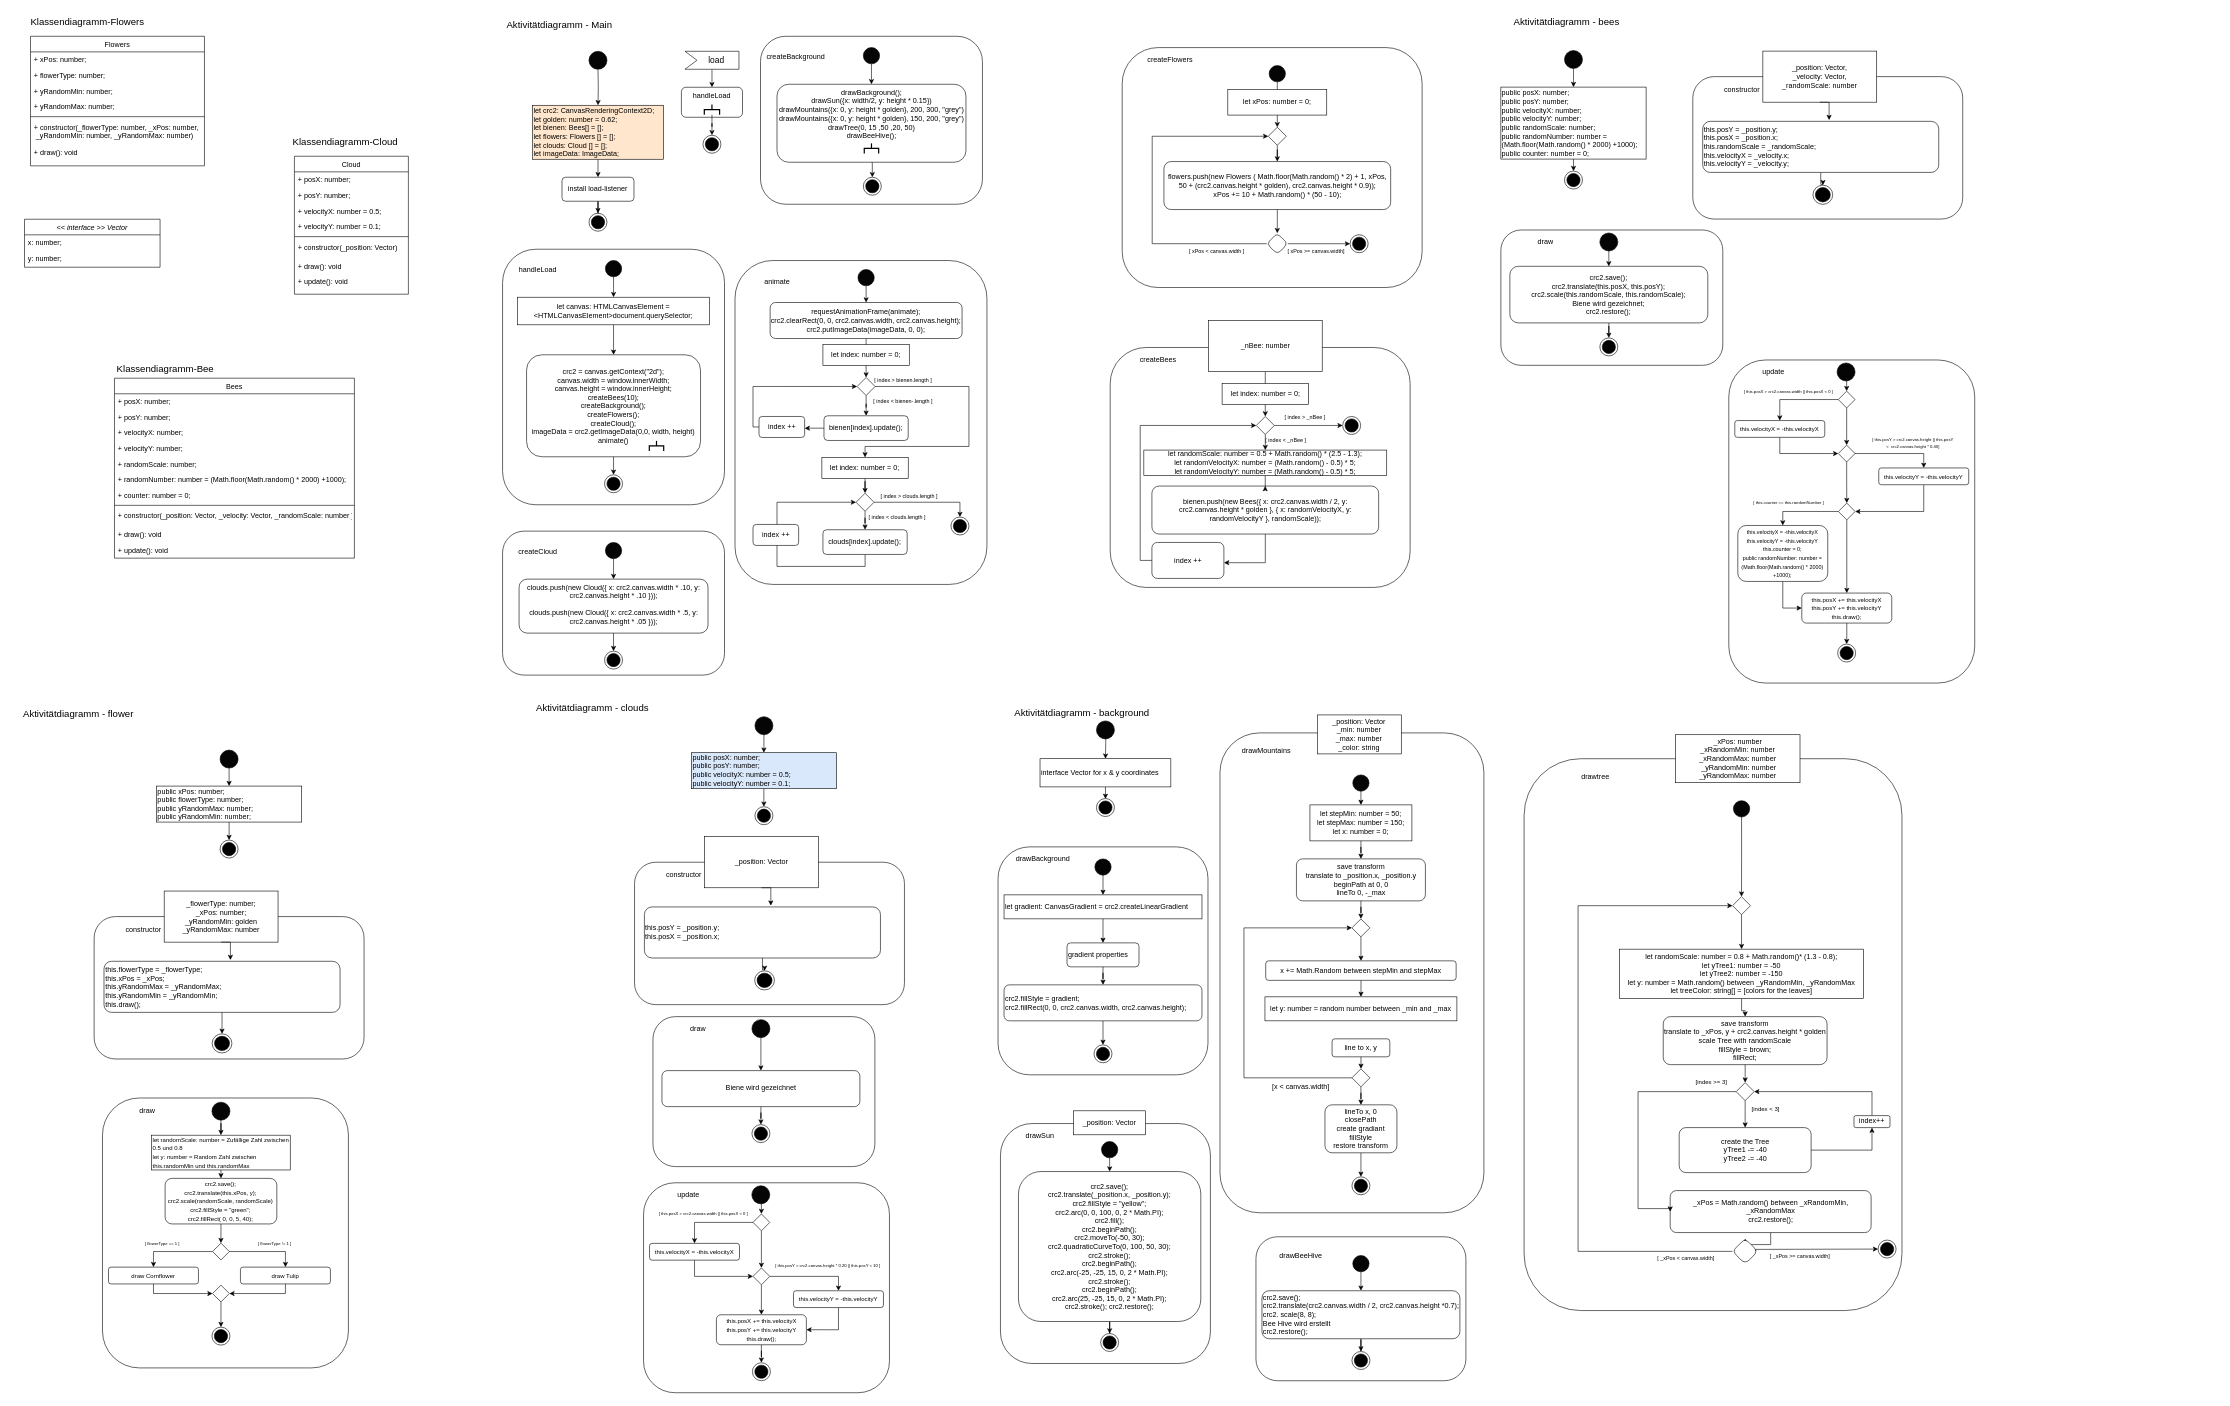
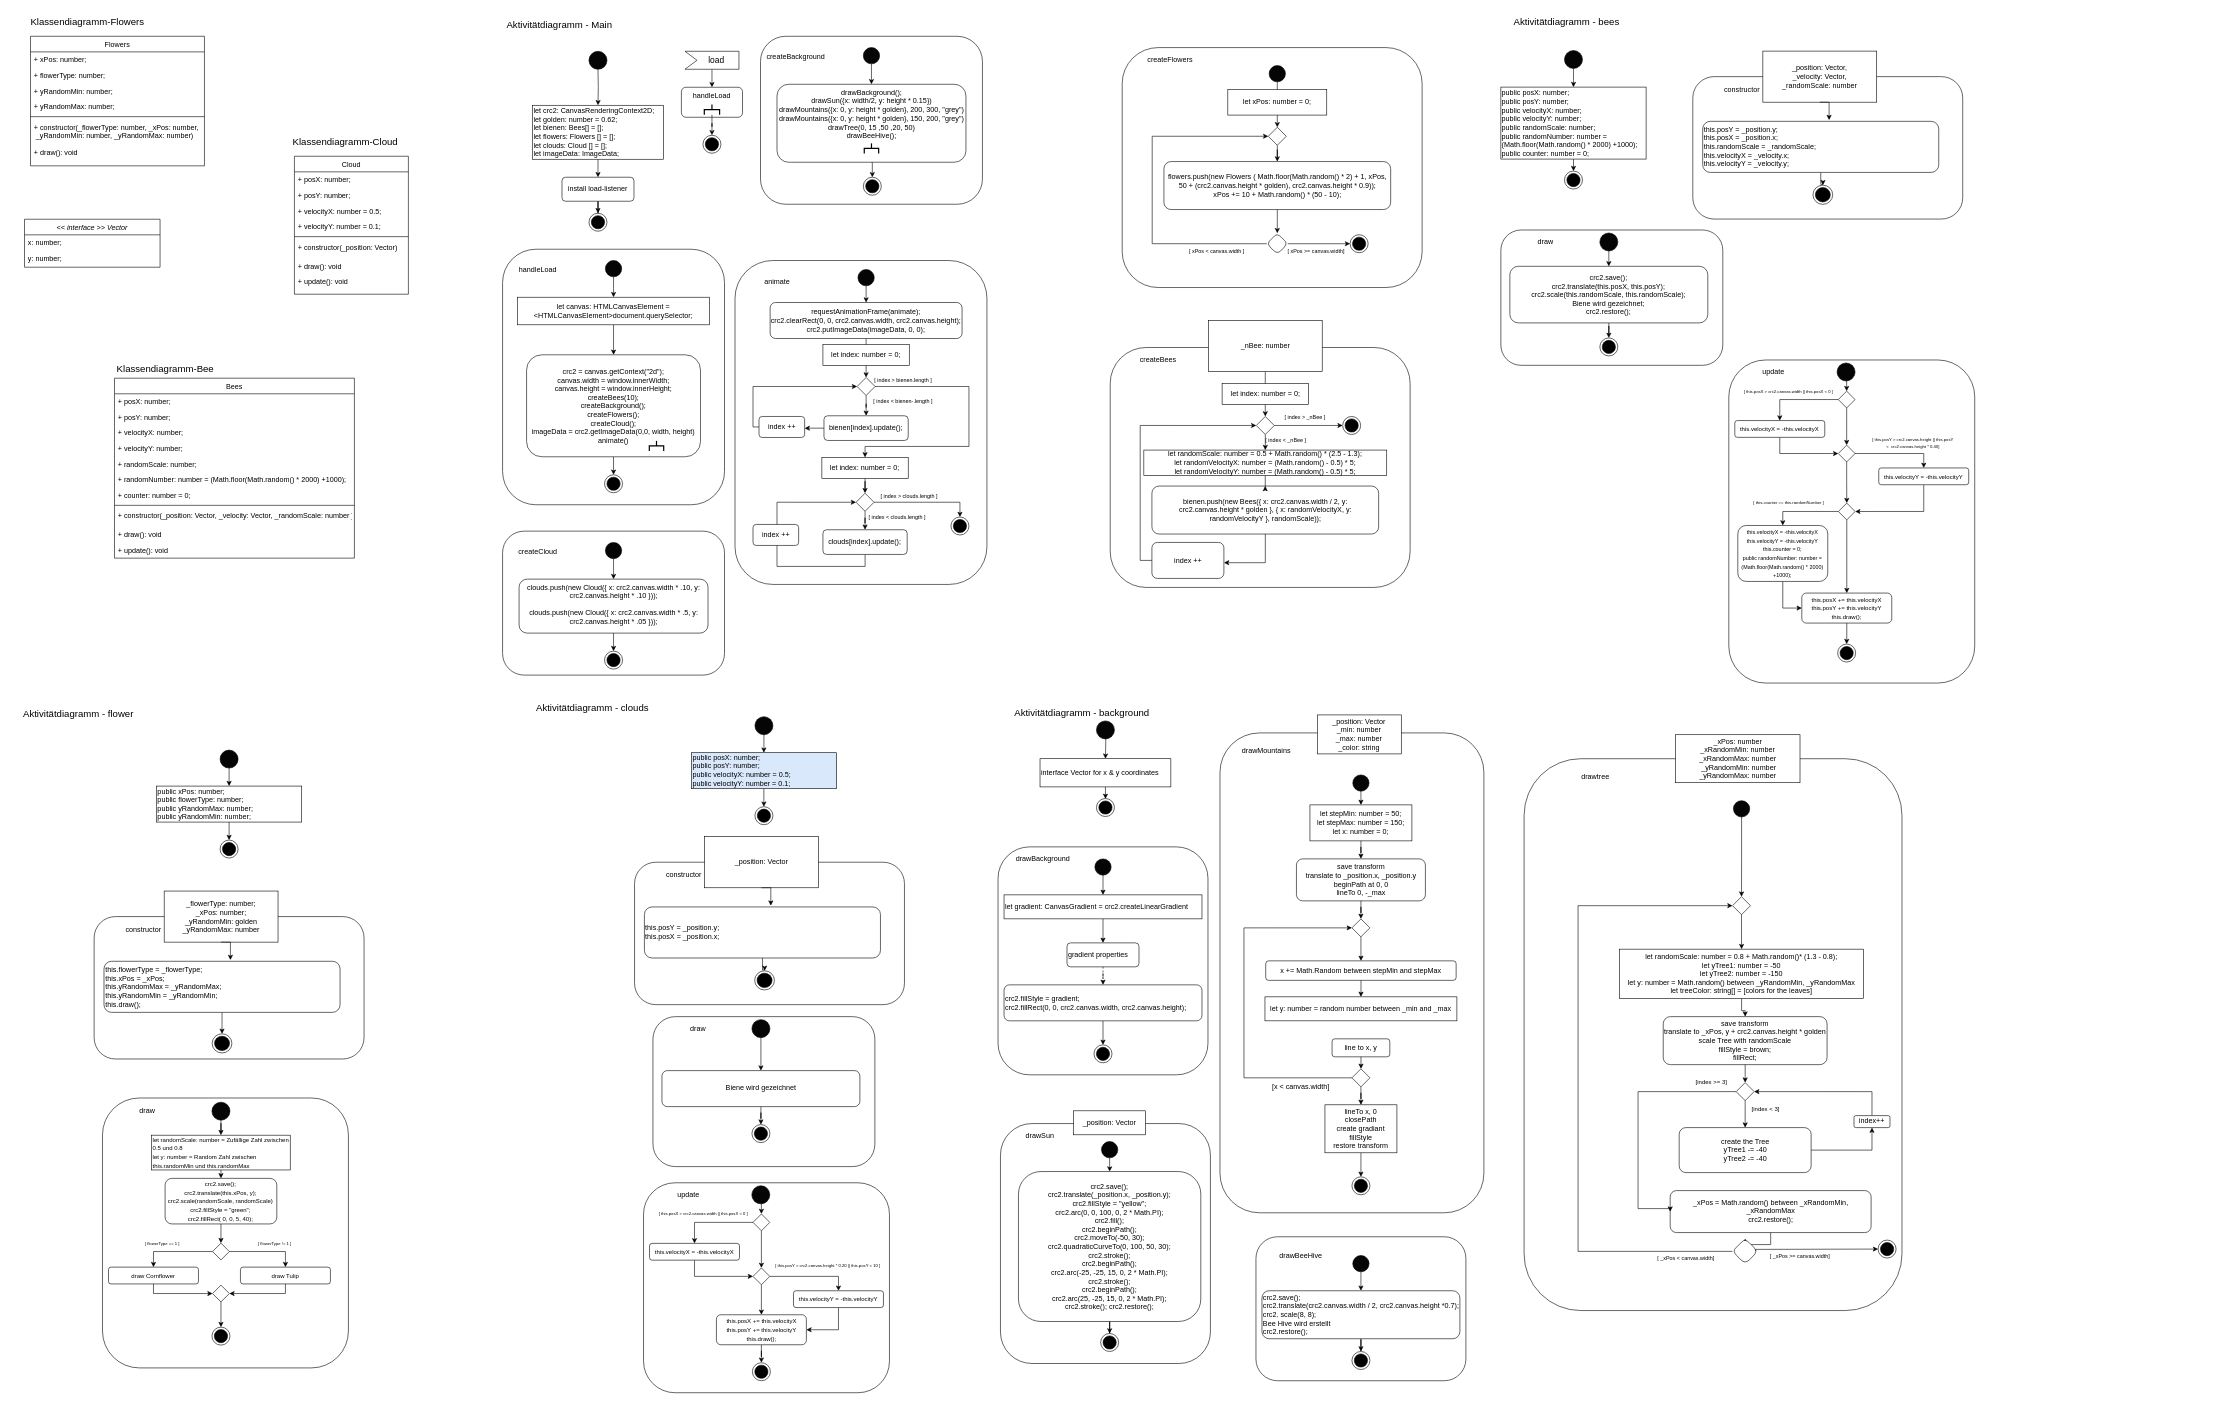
- <mxCell id="46" value="let crc2: CanvasRenderingContext2D;&lt;br&gt;let golden: number = 0.62;&lt;br&gt;let bienen: Bees[] = [];&lt;br&gt;let flowers: Flowers [] = [];&lt;br&gt;let clouds: Cloud [] = [];&lt;br&gt;let imageData: ImageData;" style="rounded=0;whiteSpace=wrap;html=1;fillColor=#ffe6cc;align=left;" parent="1" vertex="1"><mxGeometry x="887" y="175" width="218.12" height="90" as="geometry" /></mxCell>
+ <mxCell id="46" value="let crc2: CanvasRenderingContext2D;&lt;br&gt;let golden: number = 0.62;&lt;br&gt;let bienen: Bees[] = [];&lt;br&gt;let flowers: Flowers [] = [];&lt;br&gt;let clouds: Cloud [] = [];&lt;br&gt;let imageData: ImageData;" style="rounded=0;whiteSpace=wrap;html=1;fillColor=#FFFFFF;align=left;" parent="1" vertex="1"><mxGeometry x="887" y="175" width="218.12" height="90" as="geometry" /></mxCell>
- <mxCell id="69" style="edgeStyle=orthogonalEdgeStyle;rounded=0;orthogonalLoop=1;jettySize=auto;html=1;entryX=0.5;entryY=0;entryDx=0;entryDy=0;" parent="58" source="64" target="68" edge="1"><mxGeometry relative="1" as="geometry"><mxPoint x="615" y="-510" as="sourcePoint" /><mxPoint x="615" y="-380" as="targetPoint" /></mxGeometry></mxCell>
+ <mxCell id="69" style="edgeStyle=orthogonalEdgeStyle;rounded=0;orthogonalLoop=1;jettySize=auto;html=1;entryX=0.5;entryY=0;entryDx=0;entryDy=0;dashed=1;" parent="58" source="64" target="68" edge="1"><mxGeometry relative="1" as="geometry"><mxPoint x="615" y="-510" as="sourcePoint" /><mxPoint x="615" y="-380" as="targetPoint" /></mxGeometry></mxCell>
- <mxCell id="98" value="lineTo x, 0&lt;br&gt;closePath&lt;br&gt;create gradiant&lt;br&gt;fillStyle&lt;br&gt;restore transform" style="rounded=1;whiteSpace=wrap;html=1;strokeColor=#000000;fillColor=#FFFFFF;" parent="1" vertex="1"><mxGeometry x="2208.01" y="1841.38" width="120" height="80" as="geometry" /></mxCell>
+ <mxCell id="98" value="lineTo x, 0&lt;br&gt;closePath&lt;br&gt;create gradiant&lt;br&gt;fillStyle&lt;br&gt;restore transform" style="whiteSpace=wrap;html=1;strokeColor=#000000;fillColor=#FFFFFF;rounded=0;" parent="1" vertex="1"><mxGeometry x="2208.01" y="1841.38" width="120" height="80" as="geometry" /></mxCell>
